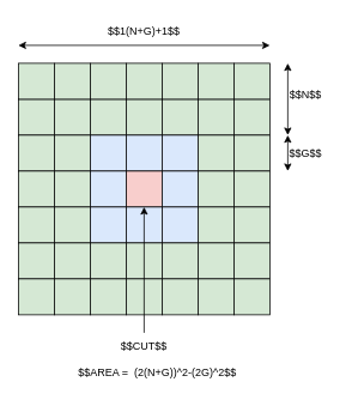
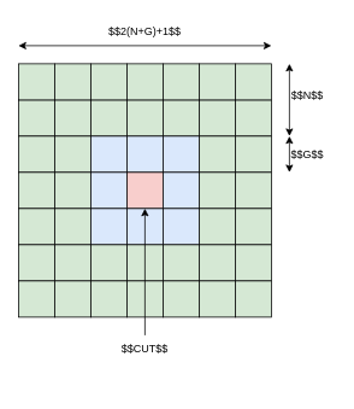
- <mxCell id="56" value="$$1(N+G)+1$$" style="text;html=1;strokeColor=none;fillColor=none;align=center;verticalAlign=middle;whiteSpace=wrap;rounded=0;" vertex="1" parent="1"><mxGeometry x="130" y="20" width="60" height="30" as="geometry" /></mxCell>
+ <mxCell id="56" value="$$2(N+G)+1$$" style="text;html=1;strokeColor=none;fillColor=none;align=center;verticalAlign=middle;whiteSpace=wrap;rounded=0;" vertex="1" parent="1"><mxGeometry x="130" y="20" width="60" height="30" as="geometry" /></mxCell>
- <mxCell id="59" value="$$AREA =&amp;nbsp; (2(N+G))^2-(2G)^2$$" style="text;html=1;strokeColor=none;fillColor=none;align=center;verticalAlign=middle;whiteSpace=wrap;rounded=0;" vertex="1" parent="1"><mxGeometry x="20" y="400" width="310" height="30" as="geometry" /></mxCell>
